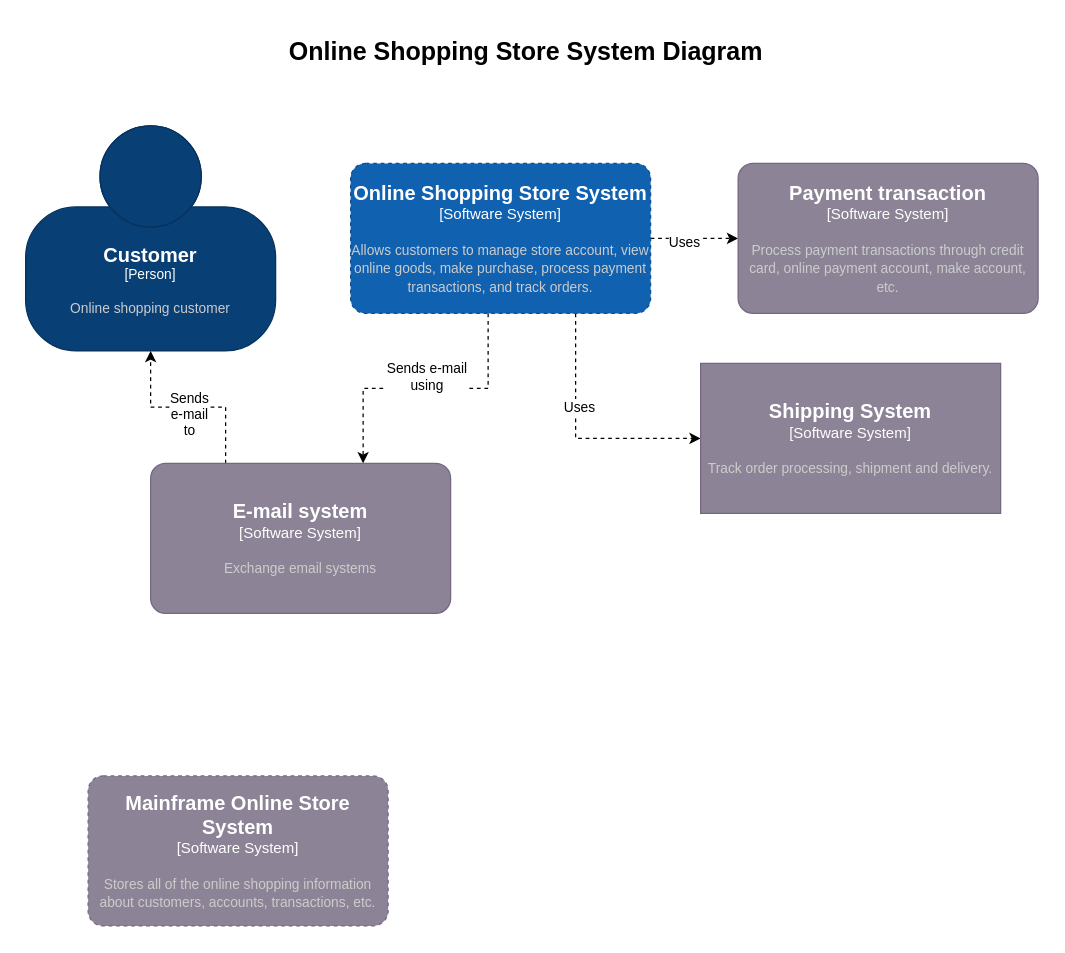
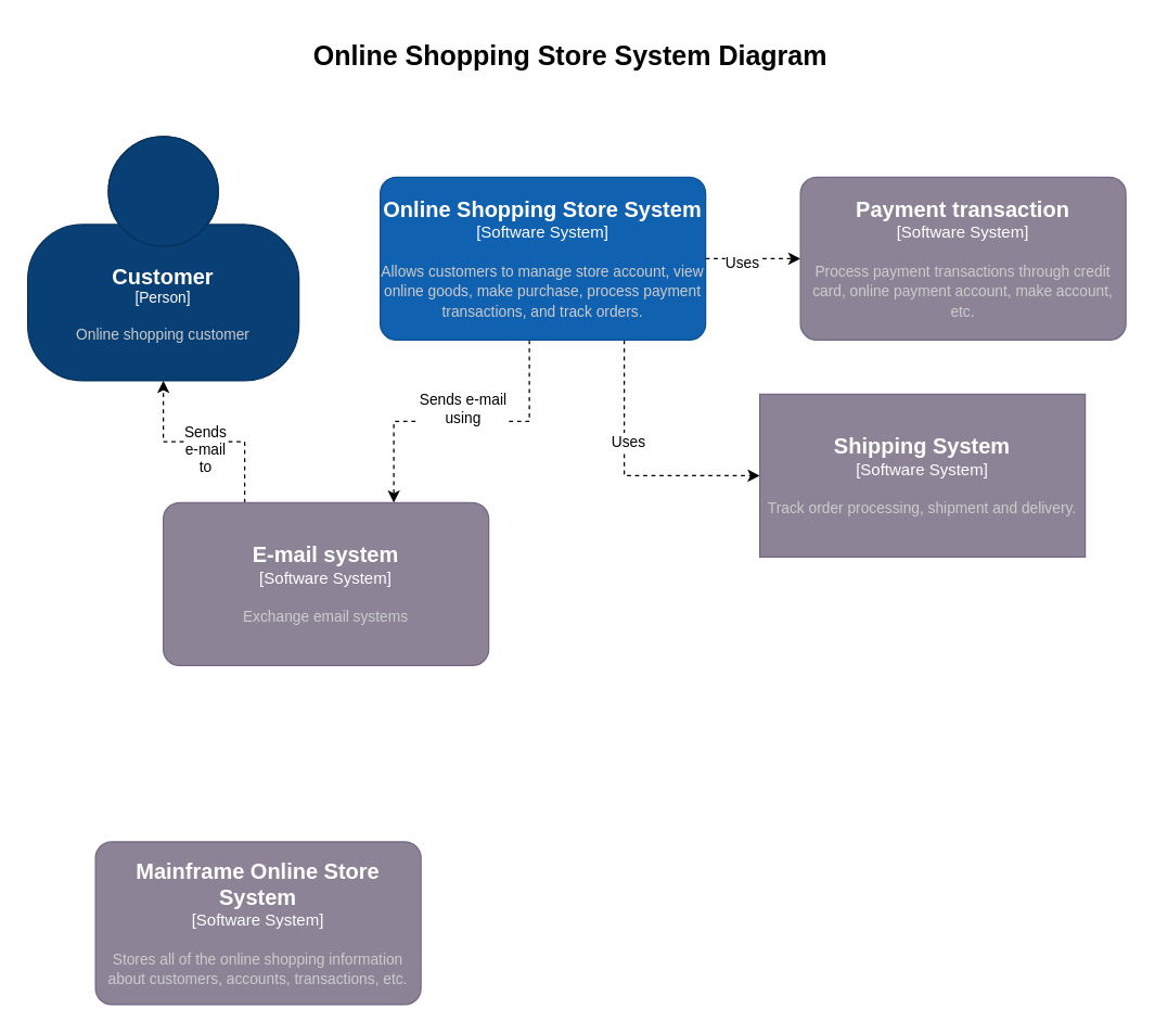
- <mxCell id="13" value="&lt;font style=&quot;font-size: 16px&quot;&gt;&lt;b&gt;Online Shopping Store System&lt;/b&gt;&lt;/font&gt;&lt;div&gt;[Software System]&lt;/div&gt;&lt;br&gt;&lt;div&gt;&lt;font style=&quot;font-size: 11px&quot;&gt;&lt;font color=&quot;#cccccc&quot;&gt;Allows customers to manage store account, view online goods, make purchase, process payment transactions, and track orders.&lt;/font&gt;&lt;/div&gt;" style="rounded=1;whiteSpace=wrap;html=1;labelBackgroundColor=none;fillColor=#1061B0;fontColor=#ffffff;align=center;arcSize=10;strokeColor=#0D5091;metaEdit=1;resizable=0;points=[[0.25,0,0],[0.5,0,0],[0.75,0,0],[1,0.25,0],[1,0.5,0],[1,0.75,0],[0.75,1,0],[0.5,1,0],[0.25,1,0],[0,0.75,0],[0,0.5,0],[0,0.25,0]];dashed=1;" parent="1" vertex="1"><mxGeometry x="280" y="130" width="240" height="120" as="geometry" /></mxCell>
+ <mxCell id="13" value="&lt;font style=&quot;font-size: 16px&quot;&gt;&lt;b&gt;Online Shopping Store System&lt;/b&gt;&lt;/font&gt;&lt;div&gt;[Software System]&lt;/div&gt;&lt;br&gt;&lt;div&gt;&lt;font style=&quot;font-size: 11px&quot;&gt;&lt;font color=&quot;#cccccc&quot;&gt;Allows customers to manage store account, view online goods, make purchase, process payment transactions, and track orders.&lt;/font&gt;&lt;/div&gt;" style="rounded=1;whiteSpace=wrap;html=1;labelBackgroundColor=none;fillColor=#1061B0;fontColor=#ffffff;align=center;arcSize=10;strokeColor=#0D5091;metaEdit=1;resizable=0;points=[[0.25,0,0],[0.5,0,0],[0.75,0,0],[1,0.25,0],[1,0.5,0],[1,0.75,0],[0.75,1,0],[0.5,1,0],[0.25,1,0],[0,0.75,0],[0,0.5,0],[0,0.25,0]];" parent="1" vertex="1"><mxGeometry x="280" y="130" width="240" height="120" as="geometry" /></mxCell>
- <mxCell id="6" value="&lt;font style=&quot;font-size: 16px&quot;&gt;&lt;b&gt;Mainframe Online Store System&lt;/b&gt;&lt;/font&gt;&lt;div&gt;[Software System]&lt;/div&gt;&lt;br&gt;&lt;div&gt;&lt;font style=&quot;font-size: 11px&quot;&gt;&lt;font color=&quot;#cccccc&quot;&gt;Stores all of the online shopping information about customers, accounts, transactions, etc.&lt;/font&gt;&lt;/div&gt;" style="rounded=1;whiteSpace=wrap;html=1;labelBackgroundColor=none;fillColor=#8C8496;fontColor=#ffffff;align=center;arcSize=10;strokeColor=#736782;metaEdit=1;resizable=0;points=[[0.25,0,0],[0.5,0,0],[0.75,0,0],[1,0.25,0],[1,0.5,0],[1,0.75,0],[0.75,1,0],[0.5,1,0],[0.25,1,0],[0,0.75,0],[0,0.5,0],[0,0.25,0]];dashed=1;" parent="1" vertex="1"><mxGeometry x="70" y="620" width="240" height="120" as="geometry" /></mxCell>
+ <mxCell id="6" value="&lt;font style=&quot;font-size: 16px&quot;&gt;&lt;b&gt;Mainframe Online Store System&lt;/b&gt;&lt;/font&gt;&lt;div&gt;[Software System]&lt;/div&gt;&lt;br&gt;&lt;div&gt;&lt;font style=&quot;font-size: 11px&quot;&gt;&lt;font color=&quot;#cccccc&quot;&gt;Stores all of the online shopping information about customers, accounts, transactions, etc.&lt;/font&gt;&lt;/div&gt;" style="rounded=1;whiteSpace=wrap;html=1;labelBackgroundColor=none;fillColor=#8C8496;fontColor=#ffffff;align=center;arcSize=10;strokeColor=#736782;metaEdit=1;resizable=0;points=[[0.25,0,0],[0.5,0,0],[0.75,0,0],[1,0.25,0],[1,0.5,0],[1,0.75,0],[0.75,1,0],[0.5,1,0],[0.25,1,0],[0,0.75,0],[0,0.5,0],[0,0.25,0]];" parent="1" vertex="1"><mxGeometry x="70" y="620" width="240" height="120" as="geometry" /></mxCell>
